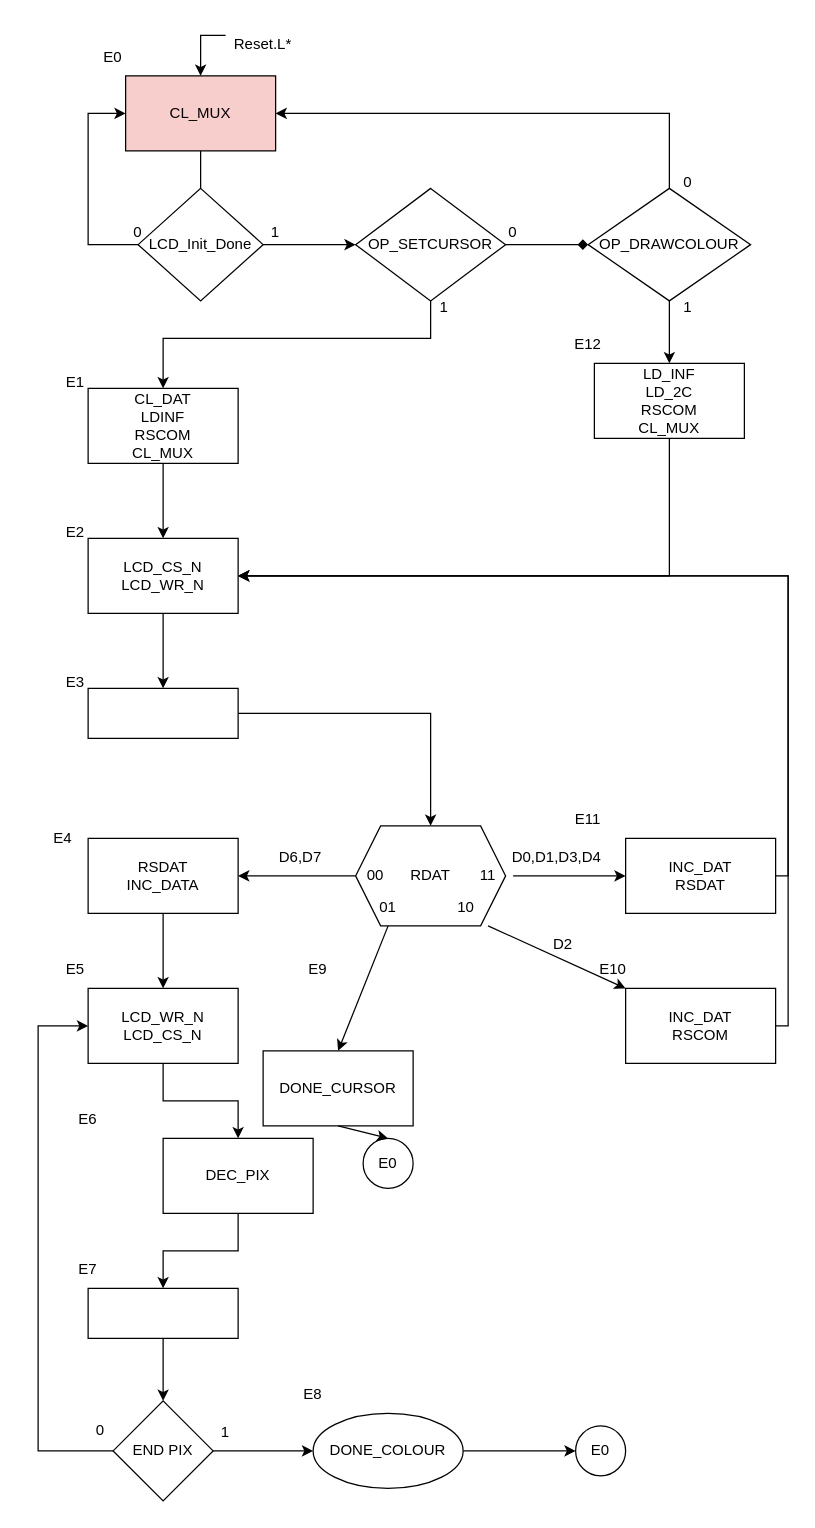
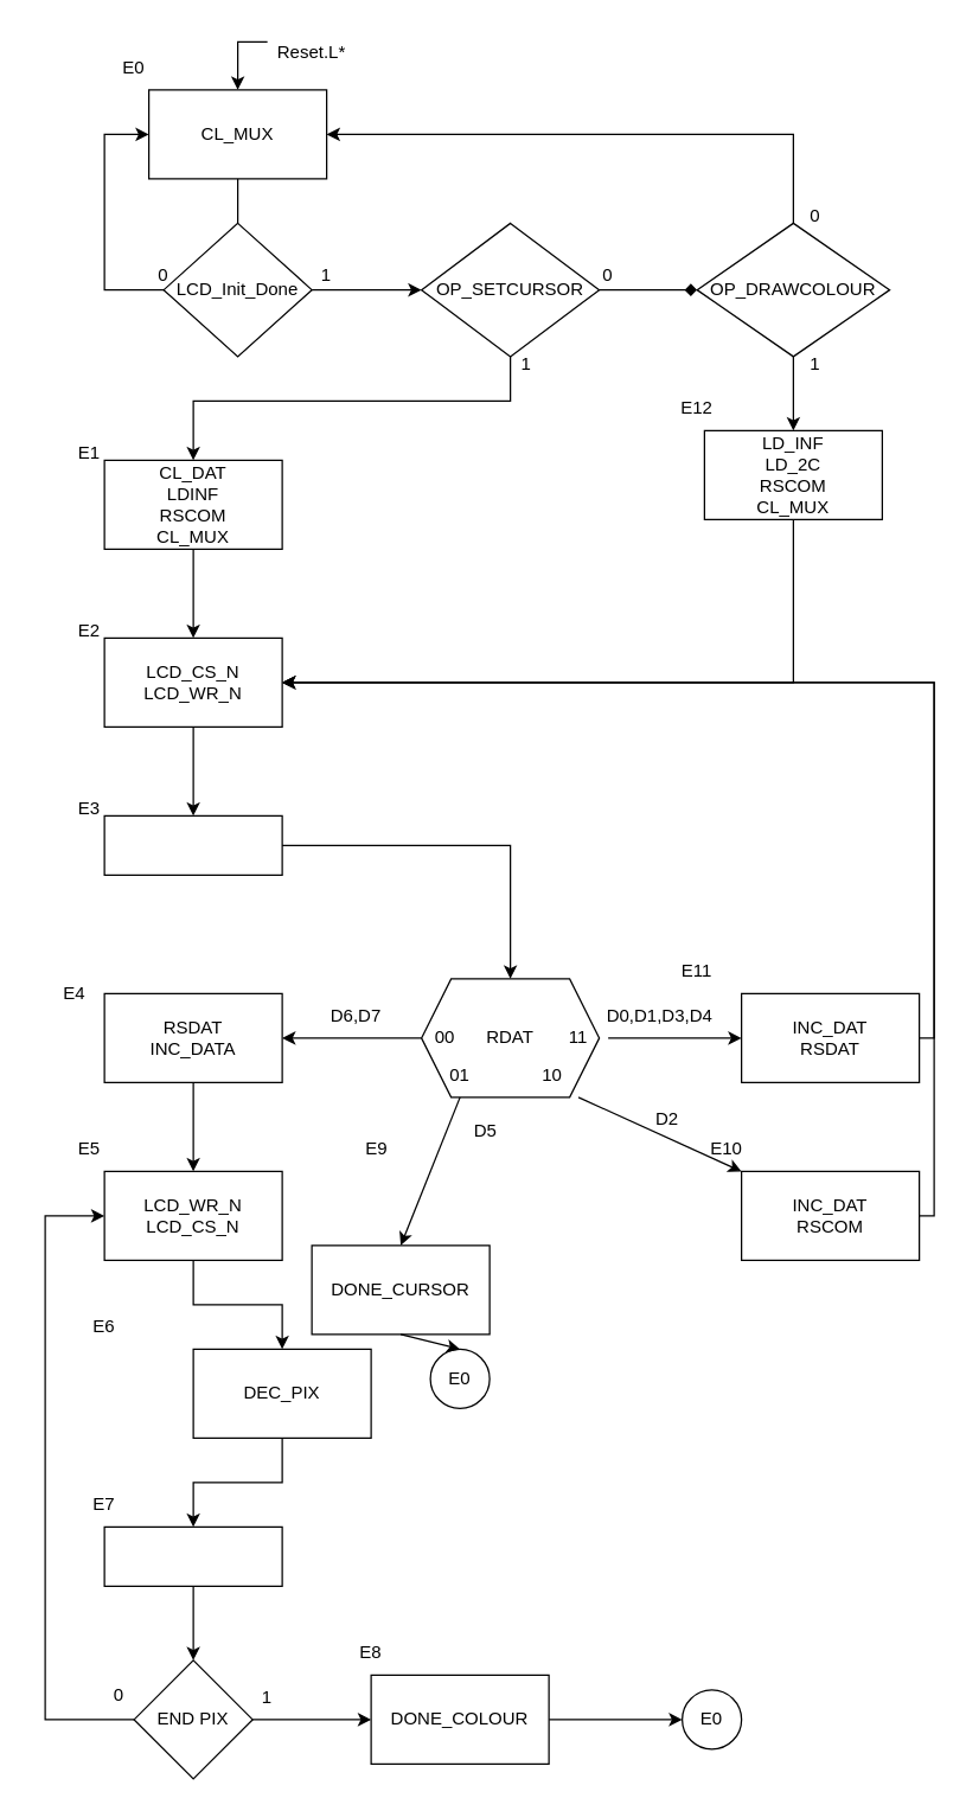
- <mxCell id="2" value="CL_MUX" style="rounded=0;whiteSpace=wrap;html=1;fillColor=#f8cecc;" parent="1" vertex="1"><mxGeometry x="100" y="60" width="120" height="60" as="geometry" /></mxCell>
+ <mxCell id="2" value="CL_MUX" style="rounded=0;whiteSpace=wrap;html=1;" parent="1" vertex="1"><mxGeometry x="100" y="60" width="120" height="60" as="geometry" /></mxCell>
+ <mxCell id="74" value="D5" style="text;html=1;strokeColor=none;fillColor=none;align=center;verticalAlign=middle;whiteSpace=wrap;rounded=0;" vertex="1" parent="1"><mxGeometry x="315" y="750" width="25" height="25" as="geometry" /></mxCell>
- <mxCell id="17" value="DONE_COLOUR" style="ellipse;whiteSpace=wrap;html=1;" vertex="1" parent="1"><mxGeometry x="250" y="1130" width="120" height="60" as="geometry" /></mxCell>
+ <mxCell id="17" value="DONE_COLOUR" style="rounded=0;whiteSpace=wrap;html=1;" vertex="1" parent="1"><mxGeometry x="250" y="1130" width="120" height="60" as="geometry" /></mxCell>
